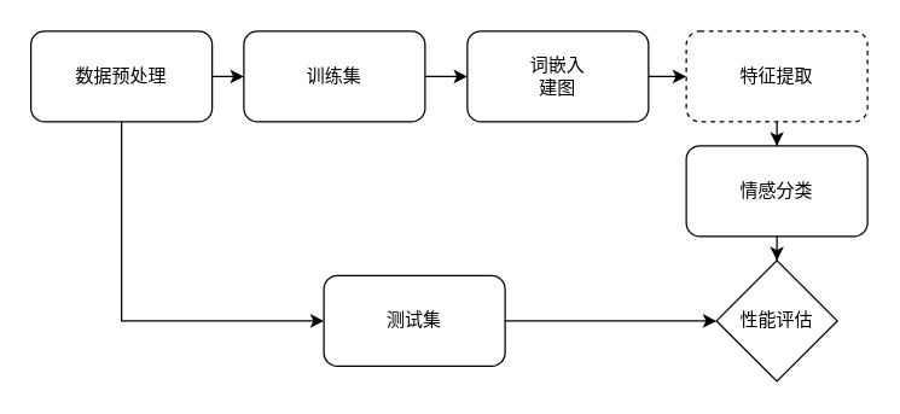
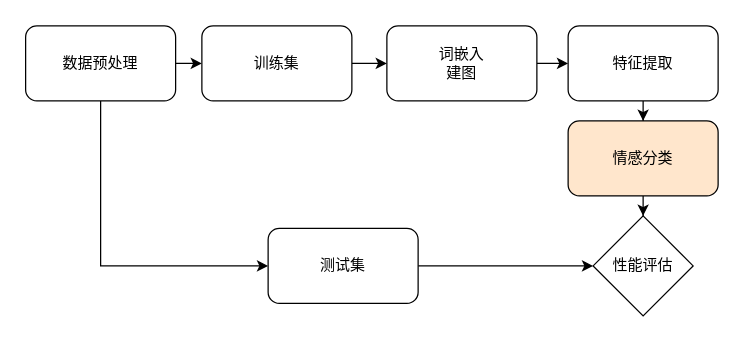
- <mxCell id="8" value="特征提取" style="rounded=1;whiteSpace=wrap;html=1;dashed=1;" vertex="1" parent="1"><mxGeometry x="454" y="20" width="120" height="60" as="geometry" /></mxCell>
+ <mxCell id="8" value="特征提取" style="rounded=1;whiteSpace=wrap;html=1;" vertex="1" parent="1"><mxGeometry x="454" y="20" width="120" height="60" as="geometry" /></mxCell>
- <mxCell id="10" value="情感分类" style="rounded=1;whiteSpace=wrap;html=1;" vertex="1" parent="1"><mxGeometry x="454" y="96" width="120" height="60" as="geometry" /></mxCell>
+ <mxCell id="10" value="情感分类" style="rounded=1;whiteSpace=wrap;html=1;fillColor=#ffe6cc;" vertex="1" parent="1"><mxGeometry x="454" y="96" width="120" height="60" as="geometry" /></mxCell>
